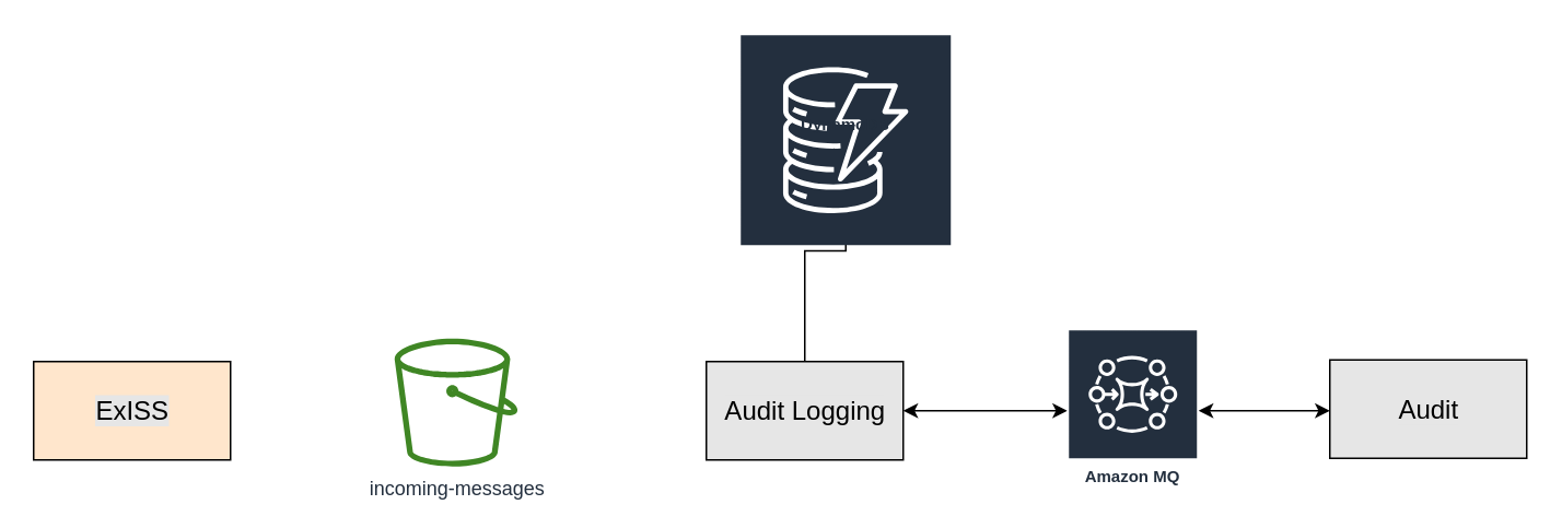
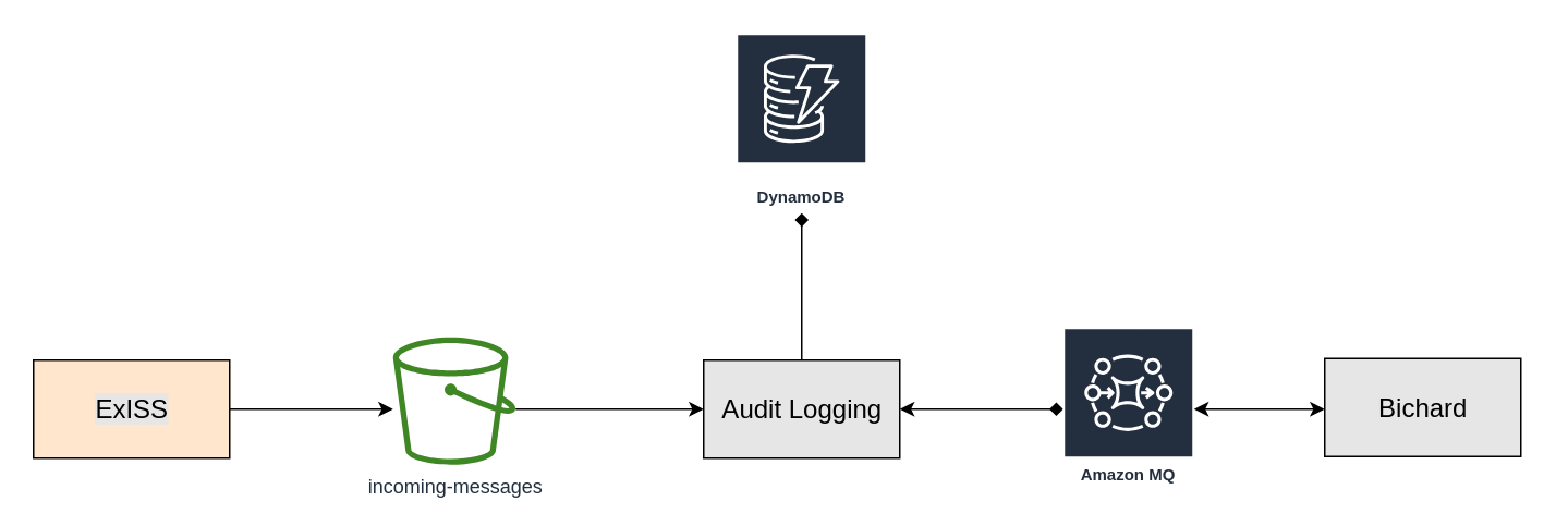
- <mxCell id="12" value="DynamoDB" style="sketch=0;outlineConnect=0;fontColor=#232F3E;gradientColor=none;strokeColor=#ffffff;fillColor=#232F3E;dashed=0;verticalLabelPosition=middle;verticalAlign=bottom;align=center;html=1;whiteSpace=wrap;fontSize=10;fontStyle=1;spacing=3;shape=mxgraph.aws4.productIcon;prIcon=mxgraph.aws4.dynamodb;" vertex="1" parent="1"><mxGeometry x="450" y="20" width="130" height="65" as="geometry" /></mxCell>
+ <mxCell id="12" value="DynamoDB" style="sketch=0;outlineConnect=0;fontColor=#232F3E;gradientColor=none;strokeColor=#ffffff;fillColor=#232F3E;dashed=0;verticalLabelPosition=middle;verticalAlign=bottom;align=center;html=1;whiteSpace=wrap;fontSize=10;fontStyle=1;spacing=3;shape=mxgraph.aws4.productIcon;prIcon=mxgraph.aws4.dynamodb;" vertex="1" parent="1"><mxGeometry x="450" y="20" width="80" height="110" as="geometry" /></mxCell>
- <mxCell id="11" value="Audit" style="html=1;dashed=0;whitespace=wrap;labelBackgroundColor=#E6E6E6;fontSize=16;fontColor=#000000;fillColor=#E6E6E6;" vertex="1" parent="1"><mxGeometry x="810" y="219" width="120" height="60" as="geometry" /></mxCell>
+ <mxCell id="11" value="Bichard" style="html=1;dashed=0;whitespace=wrap;labelBackgroundColor=#E6E6E6;fontSize=16;fontColor=#000000;fillColor=#E6E6E6;" vertex="1" parent="1"><mxGeometry x="810" y="219" width="120" height="60" as="geometry" /></mxCell>
+ <mxCell id="2" style="edgeStyle=orthogonalEdgeStyle;rounded=0;orthogonalLoop=1;jettySize=auto;html=1;fontSize=11;fontColor=#000000;" edge="1" parent="1" source="3" target="5"><mxGeometry relative="1" as="geometry"><Array as="points"><mxPoint x="200" y="250" /><mxPoint x="200" y="250" /></Array></mxGeometry></mxCell>
+ <mxCell id="4" style="edgeStyle=orthogonalEdgeStyle;rounded=0;orthogonalLoop=1;jettySize=auto;html=1;fontSize=11;fontColor=#000000;" edge="1" parent="1" source="5" target="8"><mxGeometry relative="1" as="geometry"><Array as="points"><mxPoint x="350" y="250" /><mxPoint x="350" y="250" /></Array></mxGeometry></mxCell>
- <mxCell id="6" style="edgeStyle=orthogonalEdgeStyle;rounded=0;orthogonalLoop=1;jettySize=auto;html=1;fontSize=11;fontColor=#000000;startArrow=classic;startFill=1;" edge="1" parent="1" source="8" target="10"><mxGeometry relative="1" as="geometry" /></mxCell>
+ <mxCell id="6" style="edgeStyle=orthogonalEdgeStyle;rounded=0;orthogonalLoop=1;jettySize=auto;html=1;fontSize=11;fontColor=#000000;startArrow=classic;startFill=1;endArrow=diamond;" edge="1" parent="1" source="8" target="10"><mxGeometry relative="1" as="geometry" /></mxCell>
